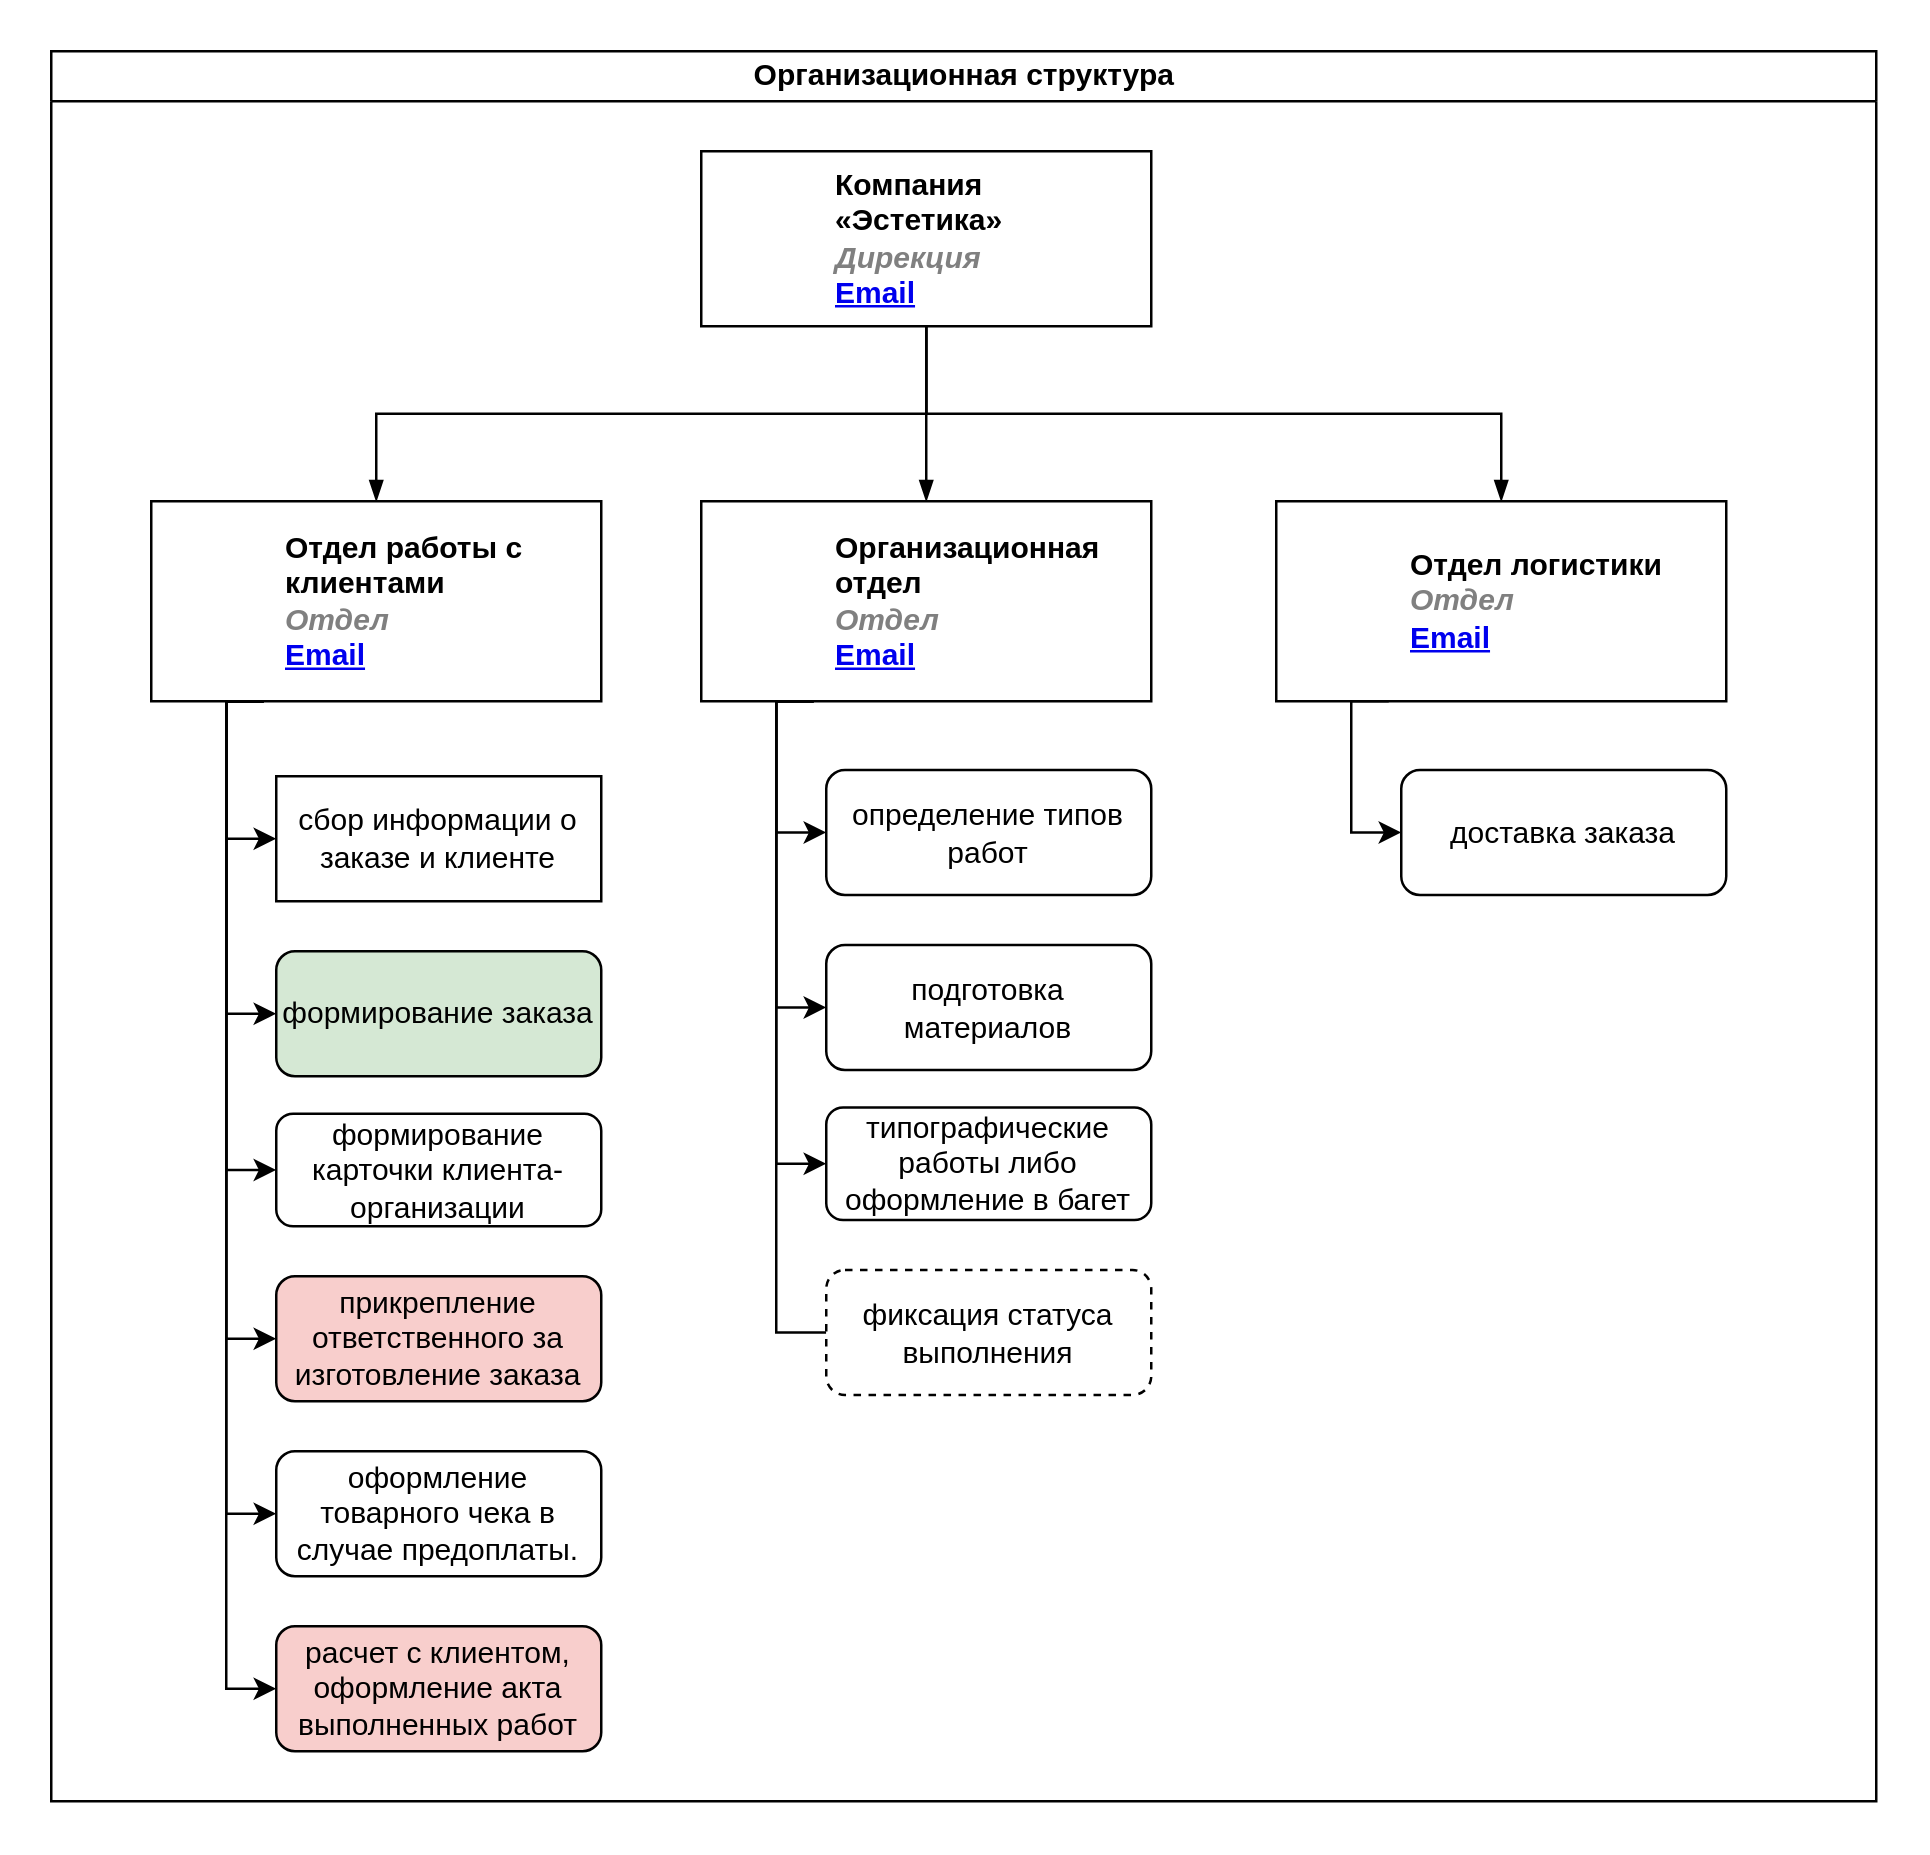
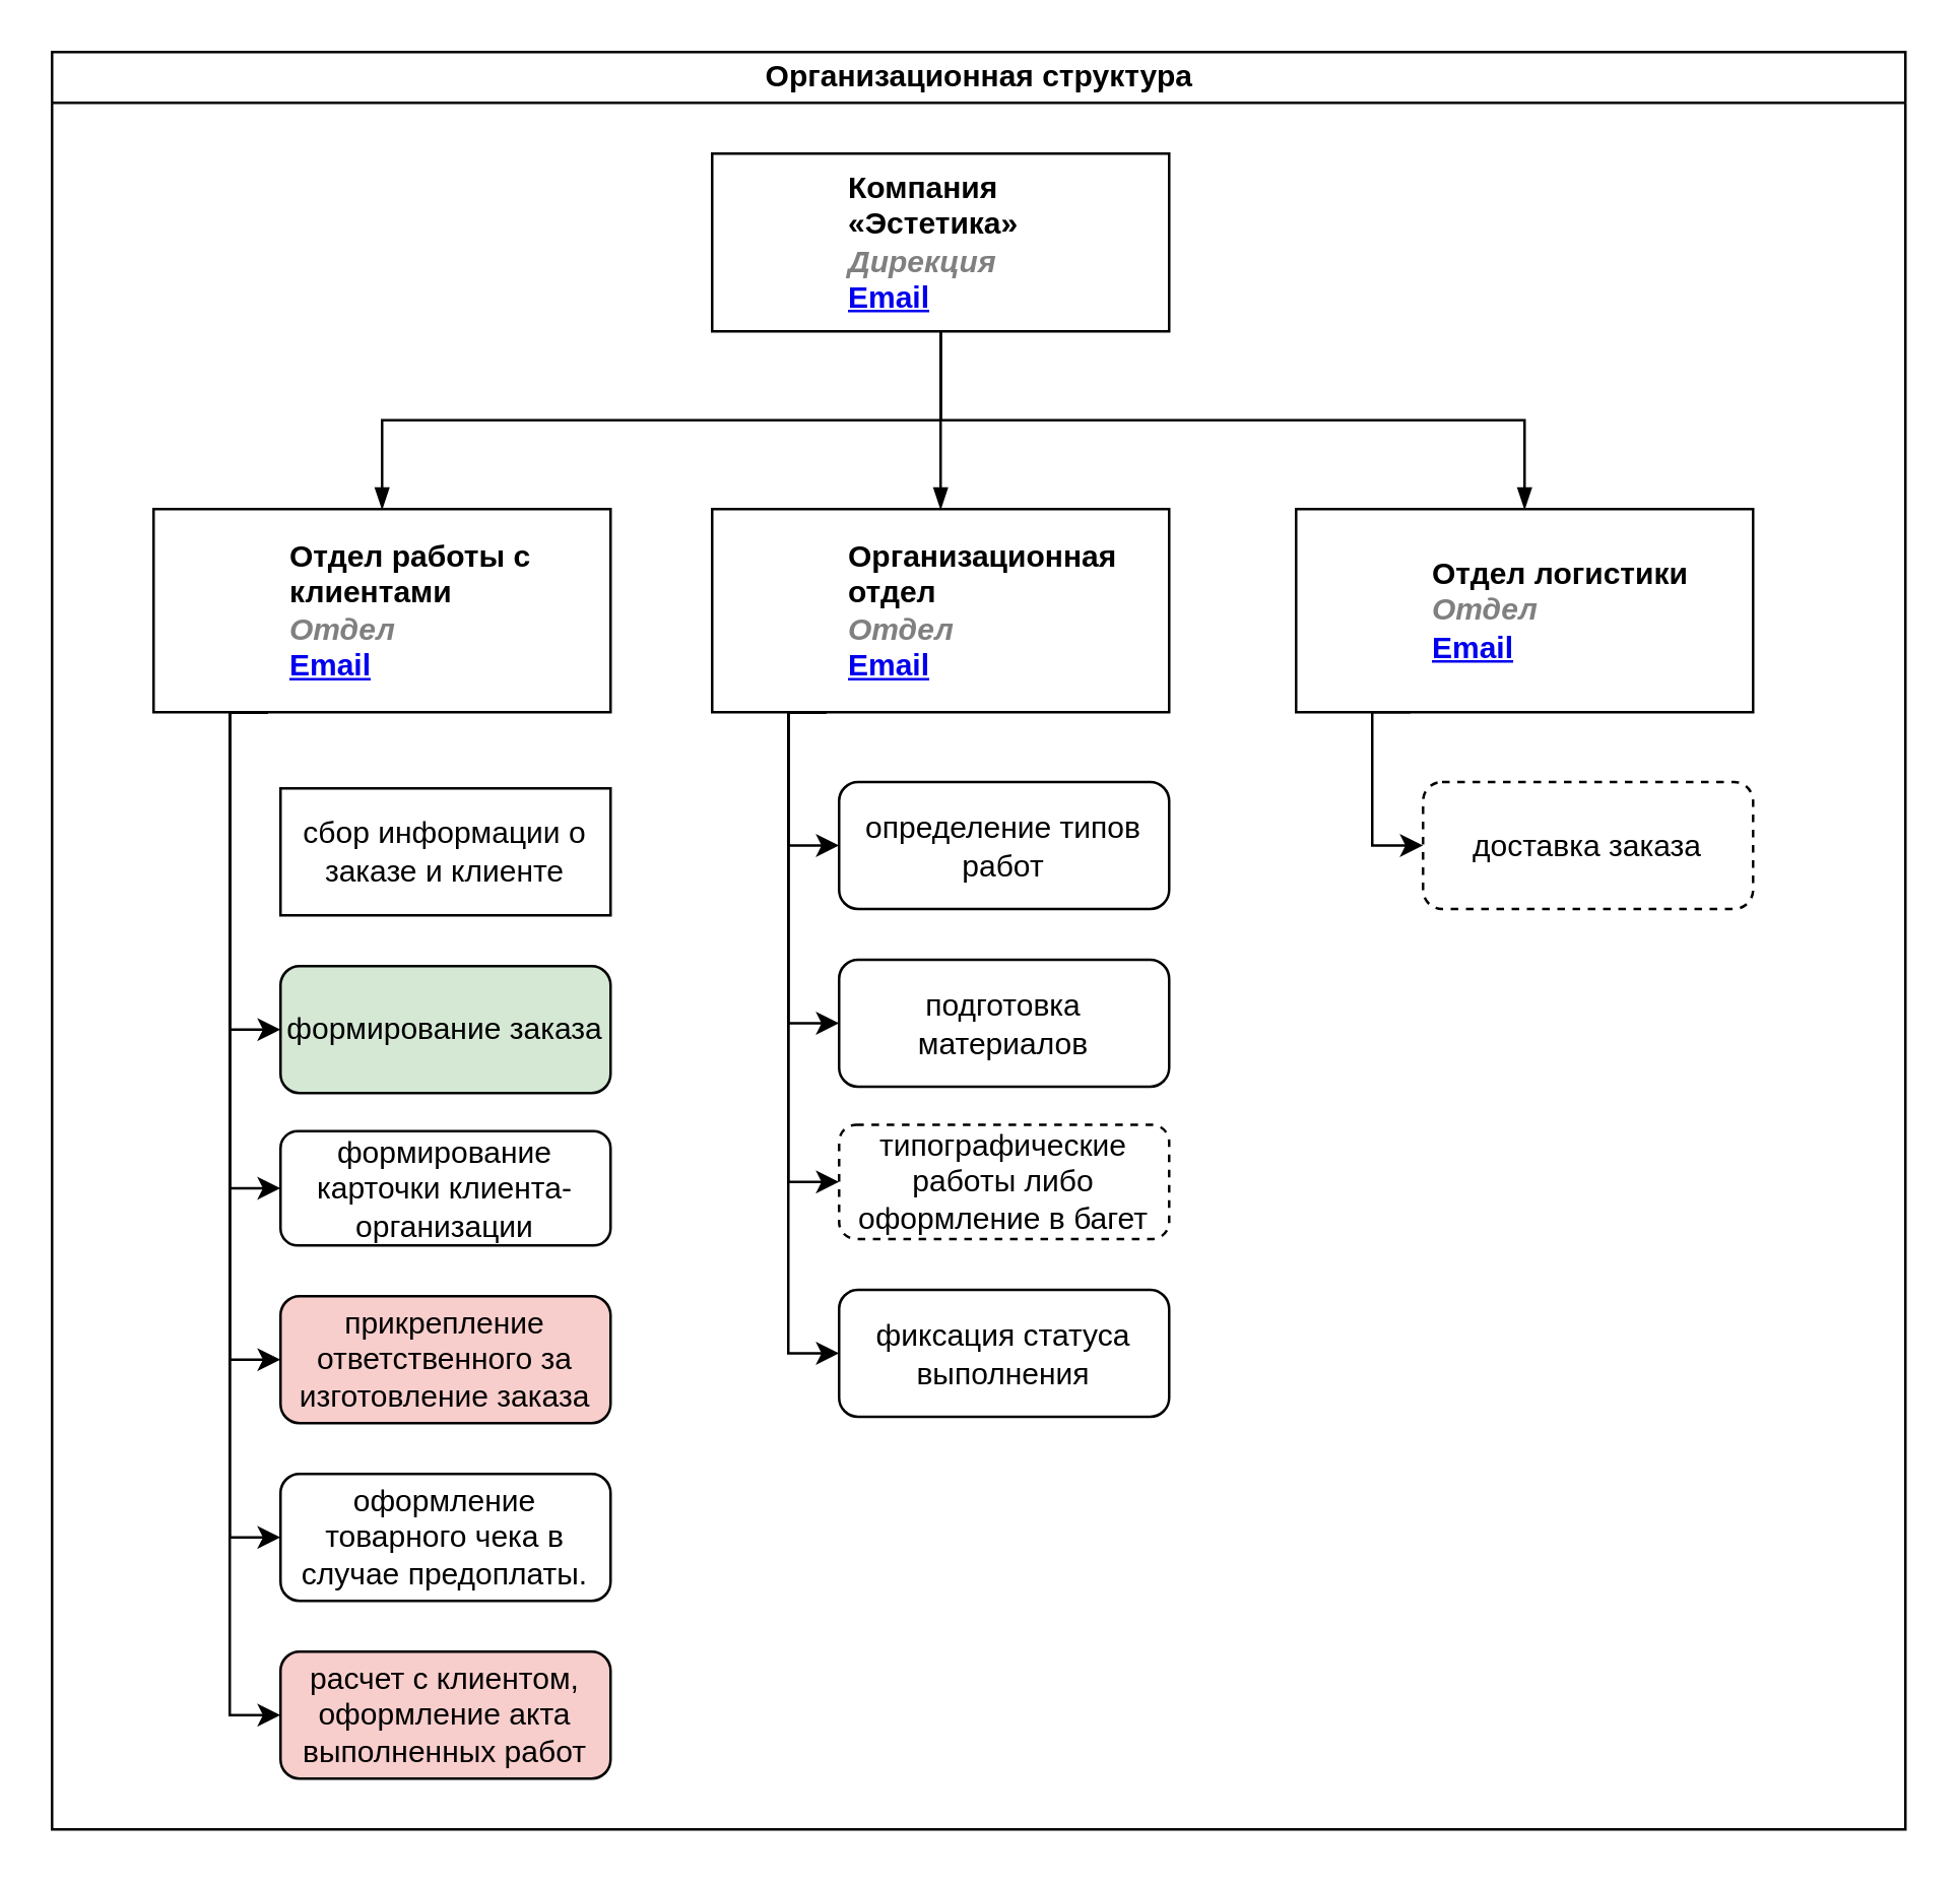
- <mxCell id="31" value="доставка заказа" style="rounded=1;whiteSpace=wrap;html=1;" parent="2" vertex="1"><mxGeometry x="540" y="287.5" width="130" height="50" as="geometry" /></mxCell>
+ <mxCell id="31" value="доставка заказа" style="rounded=1;whiteSpace=wrap;html=1;dashed=1;" parent="2" vertex="1"><mxGeometry x="540" y="287.5" width="130" height="50" as="geometry" /></mxCell>
- <mxCell id="5" style="edgeStyle=orthogonalEdgeStyle;rounded=0;orthogonalLoop=1;jettySize=auto;html=1;exitX=0.25;exitY=1;exitDx=0;exitDy=0;entryX=0;entryY=0.5;entryDx=0;entryDy=0;" parent="2" source="11" target="21" edge="1"><mxGeometry relative="1" as="geometry"><Array as="points"><mxPoint x="70" y="260" /><mxPoint x="70" y="315" /></Array></mxGeometry></mxCell>
- <mxCell id="28" value="типографические&lt;br/&gt;работы либо оформление в багет" style="rounded=1;whiteSpace=wrap;html=1;" parent="2" vertex="1"><mxGeometry x="310" y="422.5" width="130" height="45" as="geometry" /></mxCell>
+ <mxCell id="28" value="типографические&lt;br/&gt;работы либо оформление в багет" style="rounded=1;whiteSpace=wrap;html=1;dashed=1;" parent="2" vertex="1"><mxGeometry x="310" y="422.5" width="130" height="45" as="geometry" /></mxCell>
- <mxCell id="16" style="edgeStyle=orthogonalEdgeStyle;rounded=0;orthogonalLoop=1;jettySize=auto;html=1;exitX=0.25;exitY=1;exitDx=0;exitDy=0;entryX=0;entryY=0.5;entryDx=0;entryDy=0;endArrow=none;" parent="2" source="17" target="29" edge="1"><mxGeometry relative="1" as="geometry"><Array as="points"><mxPoint x="290" y="260" /><mxPoint x="290" y="513" /></Array></mxGeometry></mxCell>
+ <mxCell id="16" style="edgeStyle=orthogonalEdgeStyle;rounded=0;orthogonalLoop=1;jettySize=auto;html=1;exitX=0.25;exitY=1;exitDx=0;exitDy=0;entryX=0;entryY=0.5;entryDx=0;entryDy=0;" parent="2" source="17" target="29" edge="1"><mxGeometry relative="1" as="geometry"><Array as="points"><mxPoint x="290" y="260" /><mxPoint x="290" y="513" /></Array></mxGeometry></mxCell>
- <mxCell id="29" value="фиксация статуса выполнения" style="rounded=1;whiteSpace=wrap;html=1;dashed=1;" parent="2" vertex="1"><mxGeometry x="310" y="487.5" width="130" height="50" as="geometry" /></mxCell>
+ <mxCell id="29" value="фиксация статуса выполнения" style="rounded=1;whiteSpace=wrap;html=1;" parent="2" vertex="1"><mxGeometry x="310" y="487.5" width="130" height="50" as="geometry" /></mxCell>
